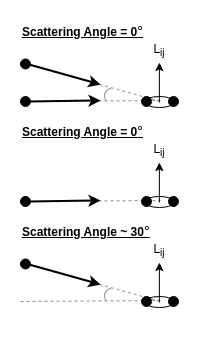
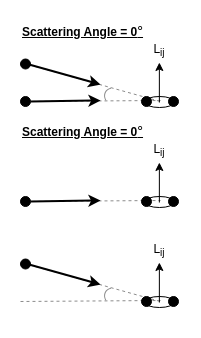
- <mxCell id="26" value="&lt;u&gt;&lt;b&gt;Scattering Angle ~ 30&lt;span style=&quot;font-family: &amp;#34;ddg_proximanova&amp;#34; , &amp;#34;ddg_proximanova_ui_0&amp;#34; , &amp;#34;ddg_proximanova_ui_1&amp;#34; , &amp;#34;ddg_proximanova_ui_2&amp;#34; , &amp;#34;ddg_proximanova_ui_3&amp;#34; , &amp;#34;ddg_proximanova_ui_4&amp;#34; , &amp;#34;ddg_proximanova_ui_5&amp;#34; , &amp;#34;ddg_proximanova_ui_6&amp;#34; , &amp;#34;proxima nova&amp;#34; , &amp;#34;helvetica neue&amp;#34; , &amp;#34;helvetica&amp;#34; , &amp;#34;segoe ui&amp;#34; , &amp;#34;nimbus sans l&amp;#34; , &amp;#34;liberation sans&amp;#34; , &amp;#34;open sans&amp;#34; , &amp;#34;freesans&amp;#34; , &amp;#34;arial&amp;#34; , sans-serif ; font-size: 14.4px ; background-color: rgb(255 , 255 , 255)&quot;&gt;°&lt;/span&gt;&lt;/b&gt;&lt;/u&gt;" style="text;html=1;strokeColor=none;fillColor=none;align=left;verticalAlign=middle;whiteSpace=wrap;rounded=0;" vertex="1" parent="17"><mxGeometry width="140" height="20" as="geometry" /></mxCell>
